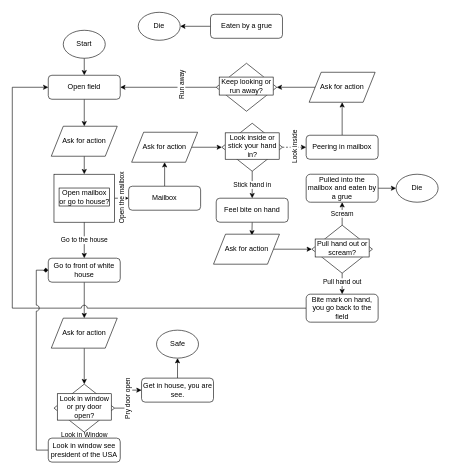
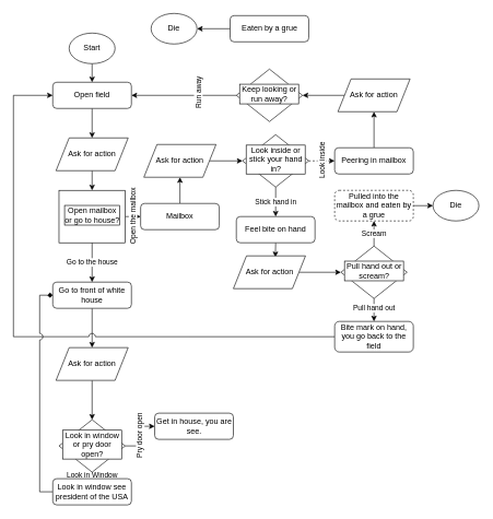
- <mxCell id="38" value="Pulled into the mailbox and eaten by a grue" style="rounded=1;whiteSpace=wrap;html=1;fontSize=12;glass=0;strokeWidth=1;shadow=0;" vertex="1" parent="1"><mxGeometry x="510" y="290" width="120" height="46.67" as="geometry" /></mxCell>
+ <mxCell id="38" value="Pulled into the mailbox and eaten by a grue" style="rounded=1;whiteSpace=wrap;html=1;fontSize=12;glass=0;strokeWidth=1;shadow=0;dashed=1;" vertex="1" parent="1"><mxGeometry x="510" y="290" width="120" height="46.67" as="geometry" /></mxCell>
- <mxCell id="51" value="Safe" style="ellipse;whiteSpace=wrap;html=1;aspect=fixed;" vertex="1" parent="1"><mxGeometry x="260.5" y="550" width="70" height="46.65" as="geometry" /></mxCell>
- <mxCell id="47" style="edgeStyle=orthogonalEdgeStyle;rounded=0;jumpStyle=arc;jumpSize=10;orthogonalLoop=1;jettySize=auto;html=1;exitX=0.5;exitY=0;exitDx=0;exitDy=0;endArrow=classic;endFill=1;entryX=0.5;entryY=1;entryDx=0;entryDy=0;" edge="1" parent="1" source="48" target="51"><mxGeometry relative="1" as="geometry"><mxPoint x="296" y="605" as="targetPoint" /></mxGeometry></mxCell>
